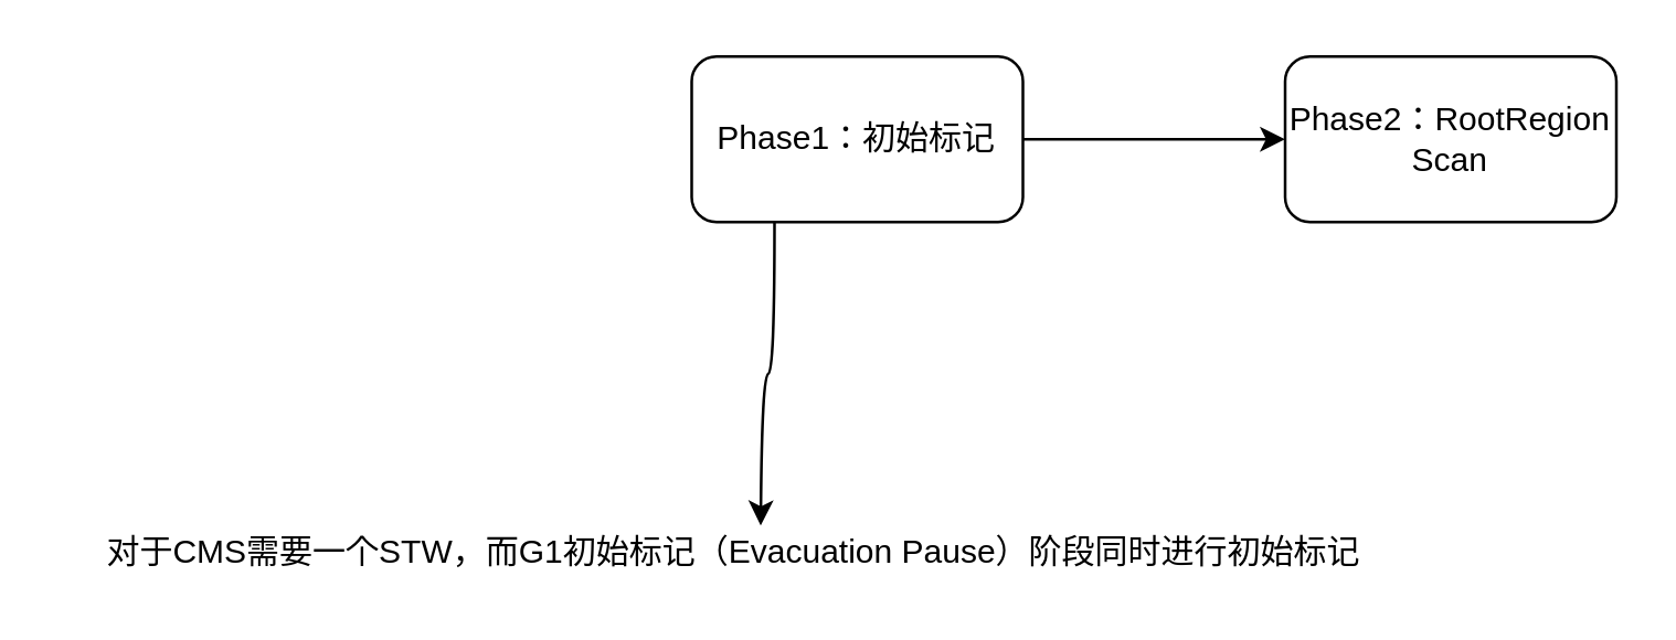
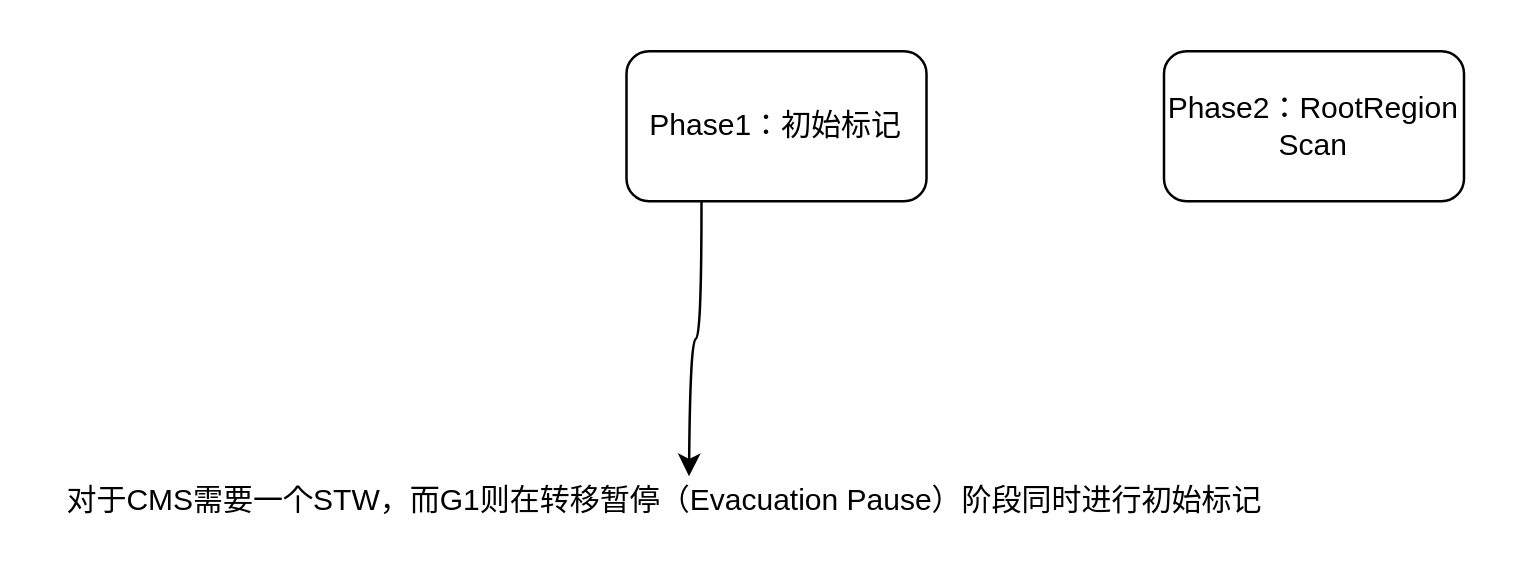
- <mxCell id="3" value="" style="edgeStyle=orthogonalEdgeStyle;curved=1;rounded=0;orthogonalLoop=1;jettySize=auto;html=1;" edge="1" parent="1" source="4" target="6"><mxGeometry relative="1" as="geometry" /></mxCell>
- <mxCell id="5" value="对于CMS需要一个STW，而G1初始标记（Evacuation Pause）阶段同时进行初始标记&lt;br&gt;" style="text;html=1;align=center;verticalAlign=middle;resizable=0;points=[];autosize=1;" vertex="1" parent="1"><mxGeometry x="20" y="190" width="490" height="20" as="geometry" /></mxCell>
+ <mxCell id="5" value="对于CMS需要一个STW，而G1则在转移暂停（Evacuation Pause）阶段同时进行初始标记&lt;br&gt;" style="text;html=1;align=center;verticalAlign=middle;resizable=0;points=[];autosize=1;" vertex="1" parent="1"><mxGeometry x="20" y="190" width="490" height="20" as="geometry" /></mxCell>
